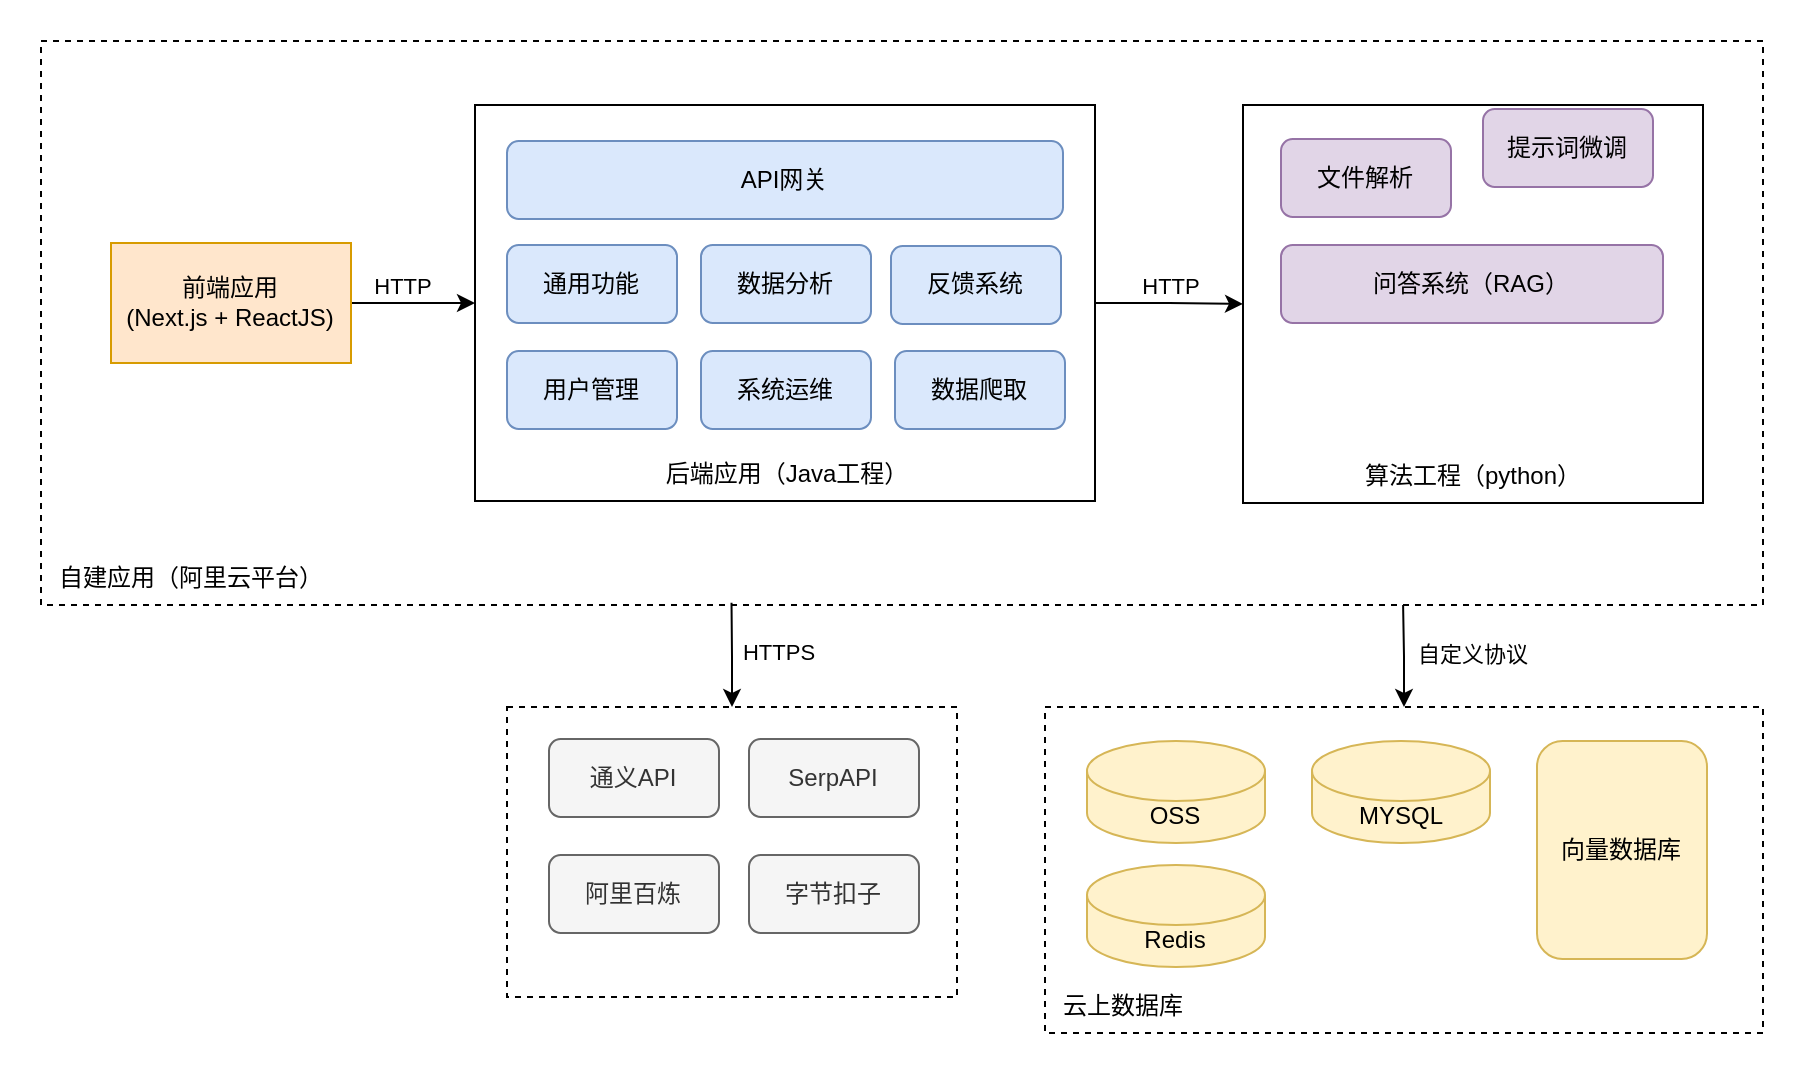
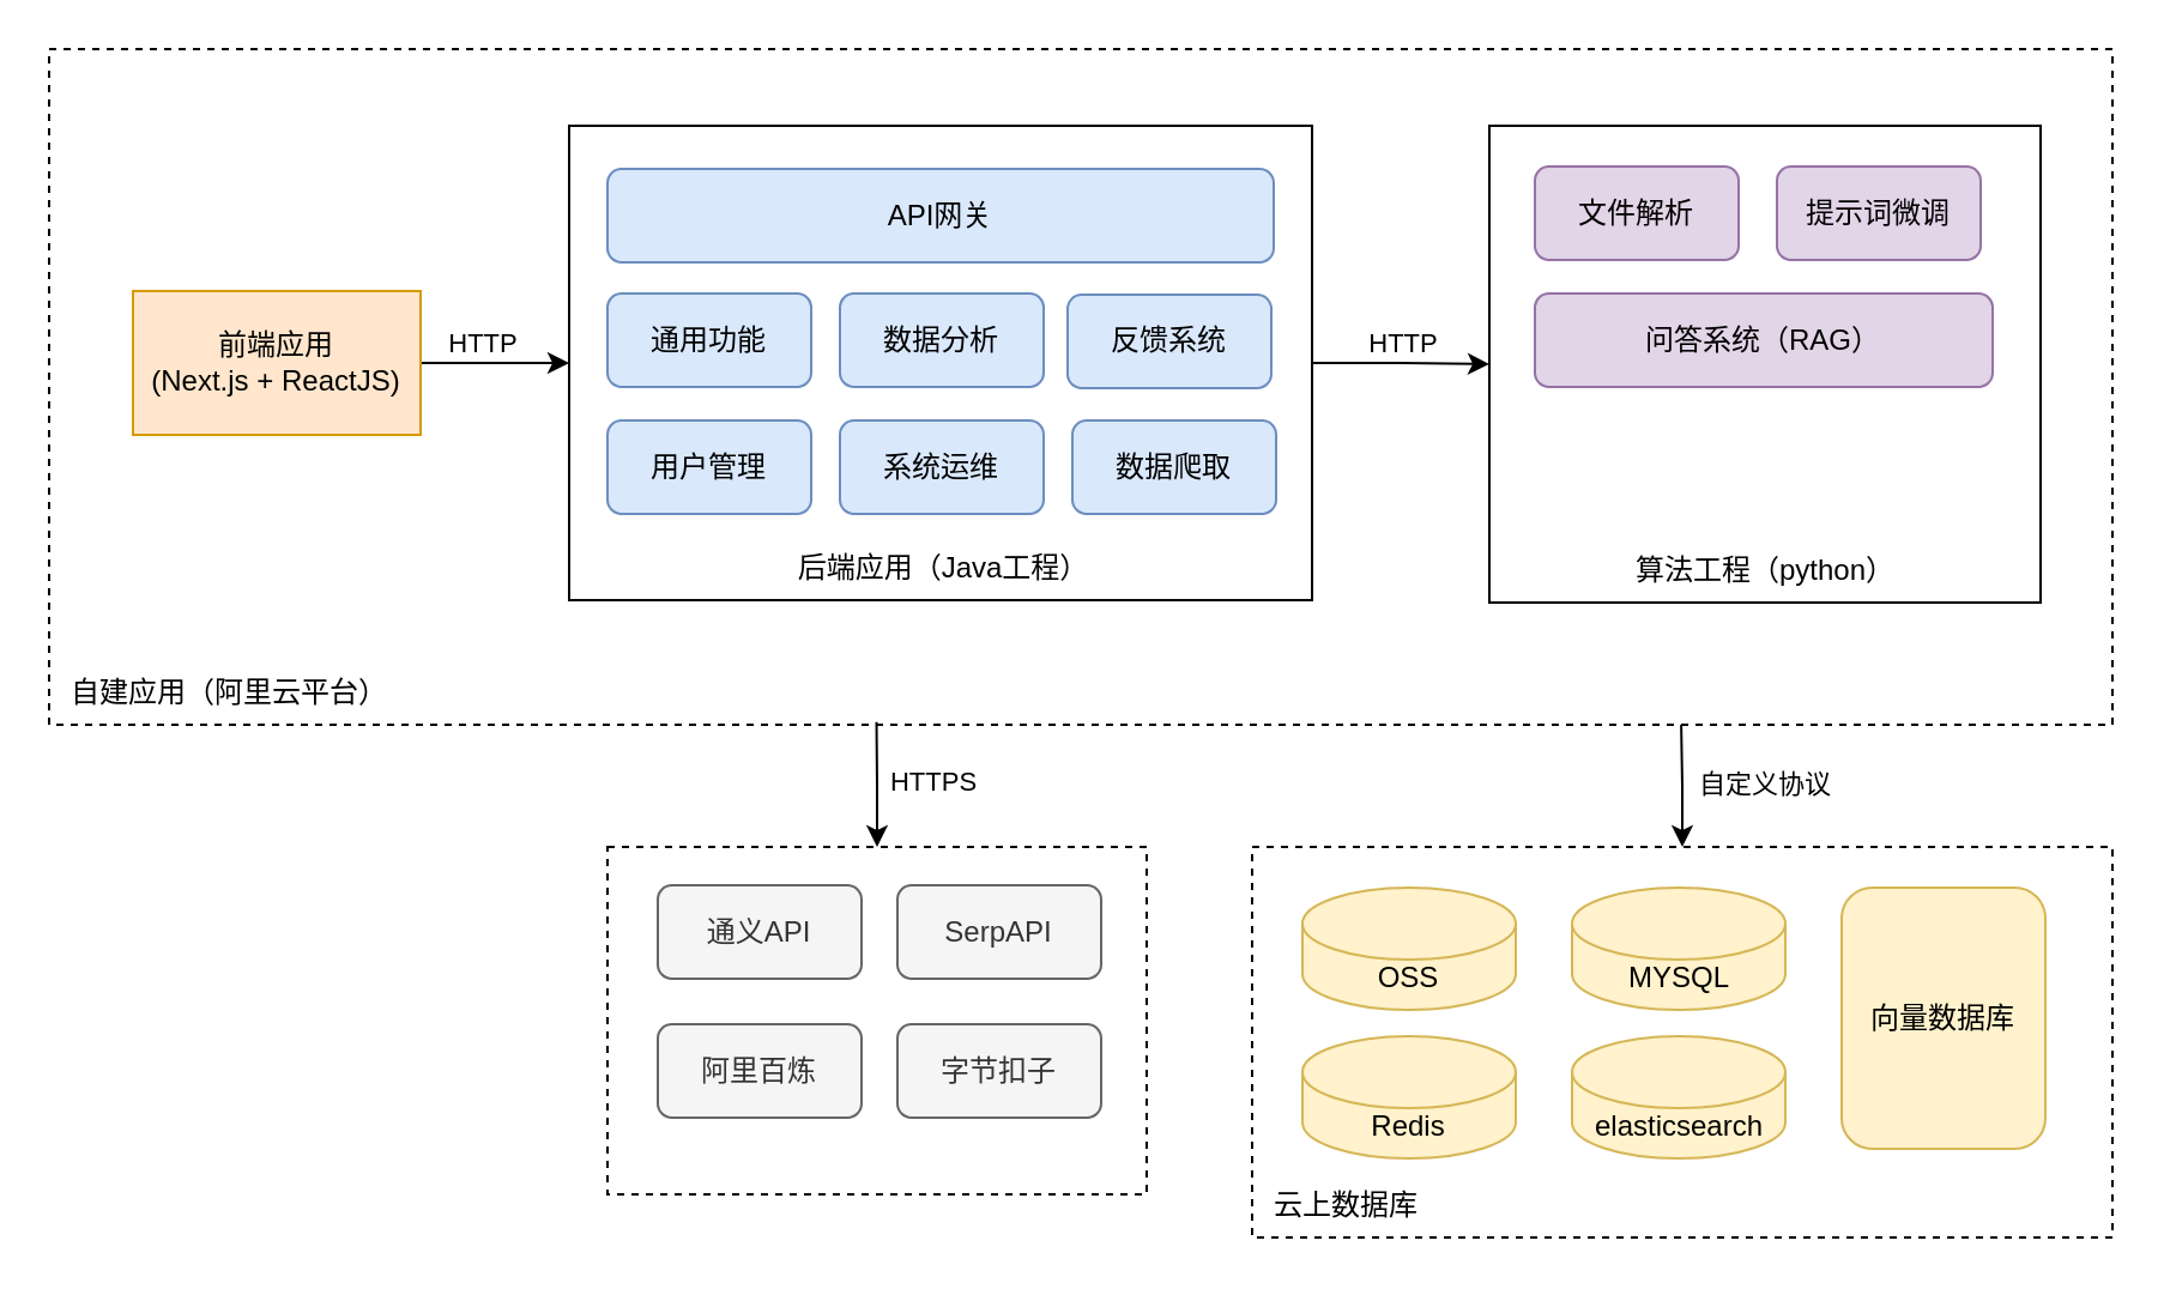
- <mxCell id="20" value="提示词微调" style="rounded=1;whiteSpace=wrap;html=1;fillColor=#e1d5e7;strokeColor=#9673a6;" vertex="1" parent="1"><mxGeometry x="741" y="54" width="85" height="39" as="geometry" /></mxCell>
+ <mxCell id="20" value="提示词微调" style="rounded=1;whiteSpace=wrap;html=1;fillColor=#e1d5e7;strokeColor=#9673a6;" vertex="1" parent="1"><mxGeometry x="741" y="69" width="85" height="39" as="geometry" /></mxCell>
+ <mxCell id="28" value="elasticsearch" style="shape=cylinder3;whiteSpace=wrap;html=1;boundedLbl=1;backgroundOutline=1;size=15;fillColor=#fff2cc;strokeColor=#d6b656;" vertex="1" parent="1"><mxGeometry x="655.5" y="432" width="89" height="51" as="geometry" /></mxCell>
